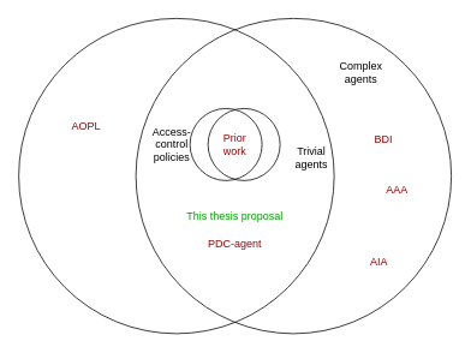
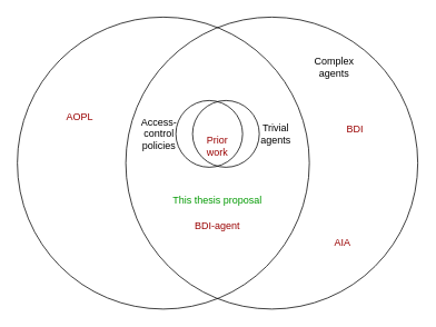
- <mxCell id="12" value="Prior work" style="text;html=1;strokeColor=none;fillColor=none;align=center;verticalAlign=middle;whiteSpace=wrap;rounded=0;fontColor=#990000;" parent="10" vertex="1"><mxGeometry x="240" y="150" width="40" height="20" as="geometry" /></mxCell>
+ <mxCell id="12" value="Prior work" style="text;html=1;strokeColor=none;fillColor=none;align=center;verticalAlign=middle;whiteSpace=wrap;rounded=0;fontColor=#990000;" parent="10" vertex="1"><mxGeometry x="240" y="165" width="40" height="20" as="geometry" /></mxCell>
- <mxCell id="8" value="Trivial agents" style="text;html=1;strokeColor=none;fillColor=none;align=center;verticalAlign=middle;whiteSpace=wrap;rounded=0;" parent="5" vertex="1"><mxGeometry x="325" y="165" width="40" height="20" as="geometry" /></mxCell>
+ <mxCell id="8" value="Trivial agents" style="text;html=1;strokeColor=none;fillColor=none;align=center;verticalAlign=middle;whiteSpace=wrap;rounded=0;" parent="5" vertex="1"><mxGeometry x="310" y="150" width="40" height="20" as="geometry" /></mxCell>
- <mxCell id="11" value="AAA" style="text;html=1;strokeColor=none;fillColor=none;align=center;verticalAlign=middle;whiteSpace=wrap;rounded=0;fontColor=#990000;" parent="10" vertex="1"><mxGeometry x="400" y="200" width="80" height="20" as="geometry" /></mxCell>
- <mxCell id="17" value="PDC-agent" style="text;html=1;strokeColor=none;fillColor=none;align=center;verticalAlign=middle;whiteSpace=wrap;rounded=0;fontColor=#990000;" vertex="1" parent="10"><mxGeometry x="220" y="260" width="80" height="20" as="geometry" /></mxCell>
+ <mxCell id="17" value="BDI-agent" style="text;html=1;strokeColor=none;fillColor=none;align=center;verticalAlign=middle;whiteSpace=wrap;rounded=0;fontColor=#990000;" vertex="1" parent="10"><mxGeometry x="220" y="260" width="80" height="20" as="geometry" /></mxCell>
- <mxCell id="15" value="AIA" style="text;html=1;strokeColor=none;fillColor=none;align=center;verticalAlign=middle;whiteSpace=wrap;rounded=0;fontColor=#990000;" vertex="1" parent="10"><mxGeometry x="380" y="280" width="80" height="20" as="geometry" /></mxCell>
+ <mxCell id="15" value="AIA" style="text;html=1;strokeColor=none;fillColor=none;align=center;verticalAlign=middle;whiteSpace=wrap;rounded=0;fontColor=#990000;" vertex="1" parent="10"><mxGeometry x="370" y="280" width="80" height="20" as="geometry" /></mxCell>
